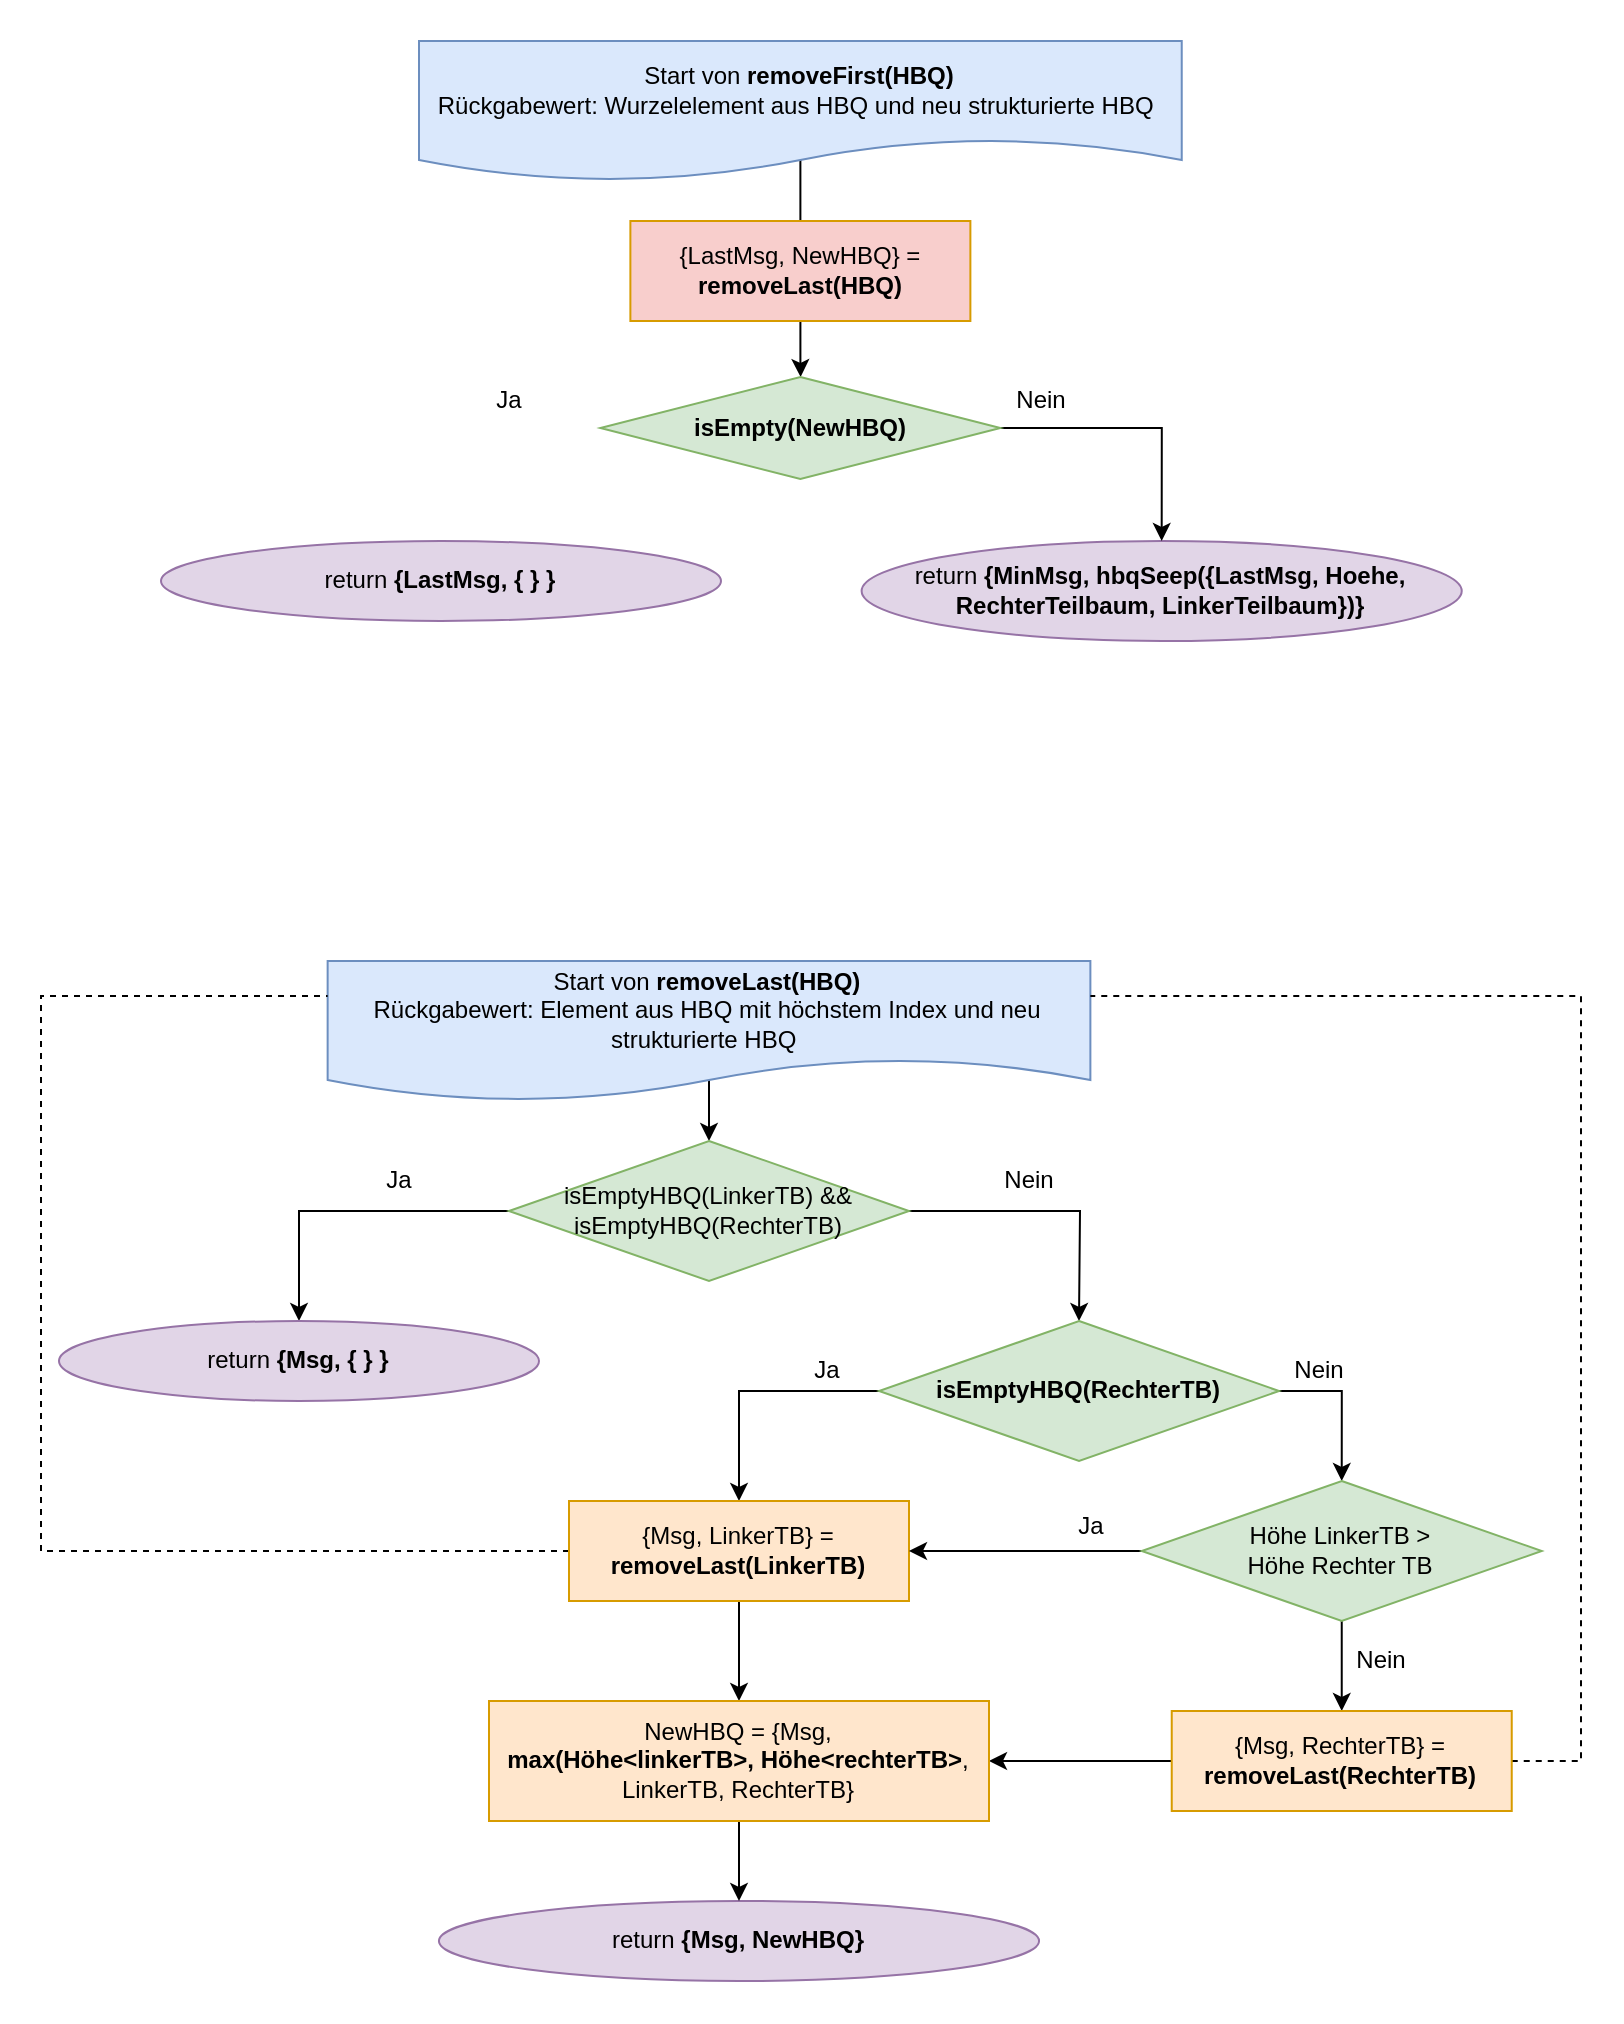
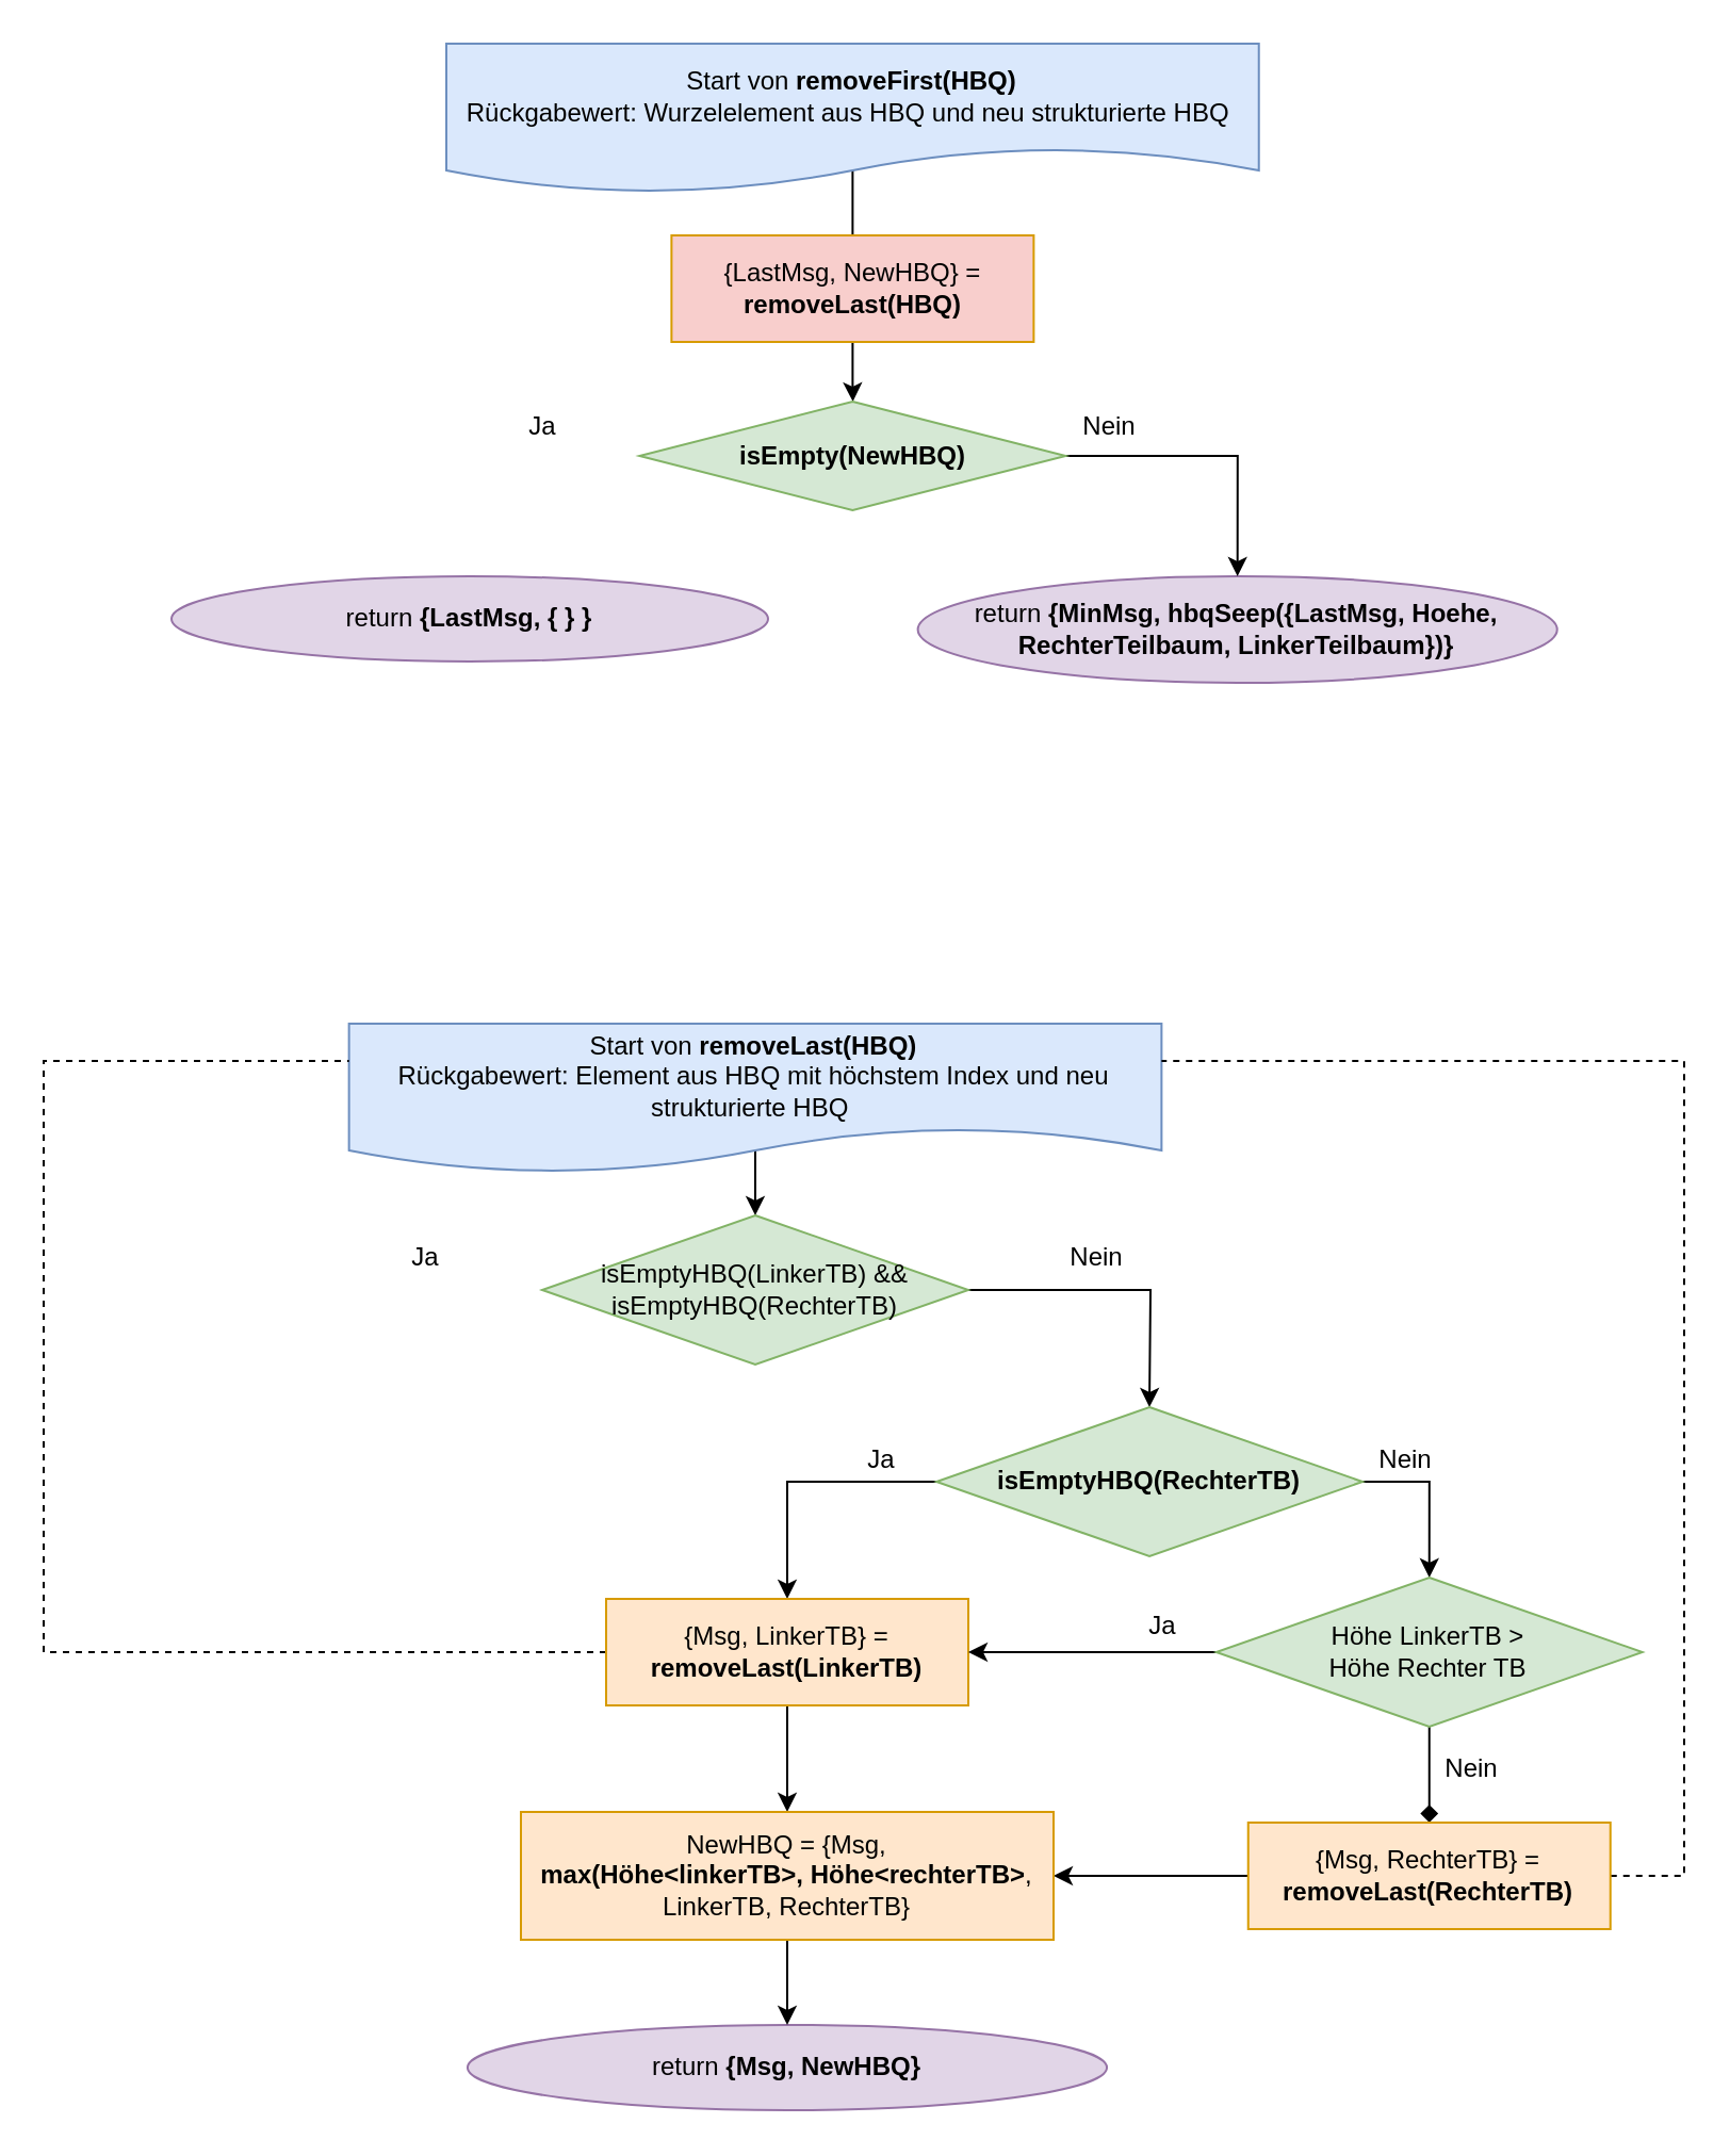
- <mxCell id="9" style="edgeStyle=orthogonalEdgeStyle;rounded=0;orthogonalLoop=1;jettySize=auto;html=1;exitX=0;exitY=0.5;exitDx=0;exitDy=0;entryX=0.5;entryY=0;entryDx=0;entryDy=0;" parent="1" source="11" target="14" edge="1"><mxGeometry relative="1" as="geometry" /></mxCell>
- <mxCell id="14" value="return &lt;b&gt;{Msg, { } }&lt;/b&gt;" style="ellipse;whiteSpace=wrap;html=1;rounded=0;fillColor=#e1d5e7;strokeColor=#9673a6;" parent="1" vertex="1"><mxGeometry x="29" y="660" width="240" height="40" as="geometry" /></mxCell>
- <mxCell id="23" style="edgeStyle=orthogonalEdgeStyle;rounded=0;orthogonalLoop=1;jettySize=auto;html=1;exitX=0.5;exitY=1;exitDx=0;exitDy=0;entryX=0.5;entryY=0;entryDx=0;entryDy=0;" parent="1" source="24" target="27" edge="1"><mxGeometry relative="1" as="geometry" /></mxCell>
+ <mxCell id="23" style="edgeStyle=orthogonalEdgeStyle;rounded=0;orthogonalLoop=1;jettySize=auto;html=1;exitX=0.5;exitY=1;exitDx=0;exitDy=0;entryX=0.5;entryY=0;entryDx=0;entryDy=0;endArrow=diamond;" parent="1" source="24" target="27" edge="1"><mxGeometry relative="1" as="geometry" /></mxCell>
